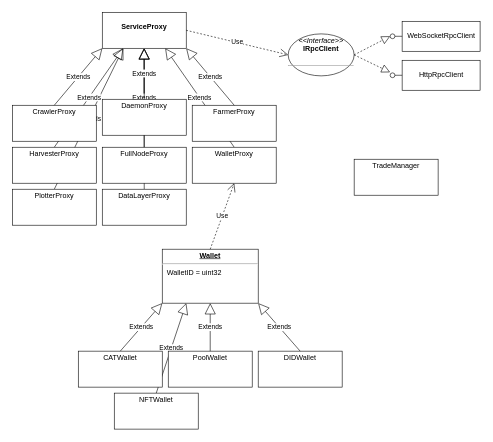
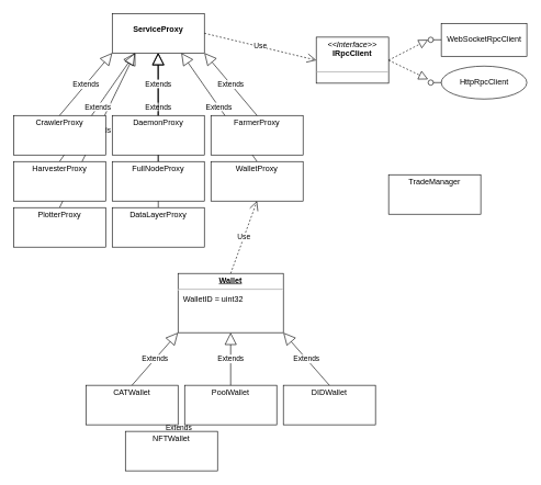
- <mxCell id="9" value="&lt;p style=&quot;margin: 0px ; margin-top: 4px ; text-align: center&quot;&gt;&lt;i&gt;&amp;lt;&amp;lt;Interface&amp;gt;&amp;gt;&lt;/i&gt;&lt;br&gt;&lt;b&gt;IRpcClient&lt;/b&gt;&lt;/p&gt;&lt;br&gt;&lt;hr size=&quot;1&quot;&gt;&lt;p style=&quot;margin: 0px ; margin-left: 4px&quot;&gt;&lt;br&gt;&lt;/p&gt;" style="ellipse;verticalAlign=top;align=left;overflow=fill;fontSize=12;fontFamily=Helvetica;html=1;" parent="1" vertex="1"><mxGeometry x="480" y="56" width="110" height="70" as="geometry" /></mxCell>
+ <mxCell id="9" value="&lt;p style=&quot;margin: 0px ; margin-top: 4px ; text-align: center&quot;&gt;&lt;i&gt;&amp;lt;&amp;lt;Interface&amp;gt;&amp;gt;&lt;/i&gt;&lt;br&gt;&lt;b&gt;IRpcClient&lt;/b&gt;&lt;/p&gt;&lt;br&gt;&lt;hr size=&quot;1&quot;&gt;&lt;p style=&quot;margin: 0px ; margin-left: 4px&quot;&gt;&lt;br&gt;&lt;/p&gt;" style="verticalAlign=top;align=left;overflow=fill;fontSize=12;fontFamily=Helvetica;html=1;" parent="1" vertex="1"><mxGeometry x="480" y="56" width="110" height="70" as="geometry" /></mxCell>
- <mxCell id="16" value="HttpRpcClient" style="html=1;rounded=0;" parent="1" vertex="1"><mxGeometry x="670" y="100" width="130" height="50" as="geometry" /></mxCell>
+ <mxCell id="16" value="HttpRpcClient" style="ellipse;html=1;" parent="1" vertex="1"><mxGeometry x="670" y="100" width="130" height="50" as="geometry" /></mxCell>
- <mxCell id="21" value="&lt;p style=&quot;margin: 0px ; margin-top: 4px ; text-align: center&quot;&gt;DaemonProxy&lt;/p&gt;" style="verticalAlign=top;align=left;overflow=fill;fontSize=12;fontFamily=Helvetica;html=1;" parent="1" vertex="1"><mxGeometry x="170" y="165" width="140" height="60" as="geometry" /></mxCell>
+ <mxCell id="21" value="&lt;p style=&quot;margin: 0px ; margin-top: 4px ; text-align: center&quot;&gt;DaemonProxy&lt;/p&gt;" style="verticalAlign=top;align=left;overflow=fill;fontSize=12;fontFamily=Helvetica;html=1;" parent="1" vertex="1"><mxGeometry x="170" y="175" width="140" height="60" as="geometry" /></mxCell>
- <mxCell id="3" value="Extends" style="endArrow=block;endSize=16;endFill=0;html=1;exitX=0.5;exitY=0;exitDx=0;exitDy=0;entryX=0.25;entryY=1;entryDx=0;entryDy=0;" parent="1" source="38" target="29" edge="1"><mxGeometry width="160" relative="1" as="geometry"><mxPoint x="210" y="585" as="sourcePoint" /><mxPoint x="350" y="505" as="targetPoint" /></mxGeometry></mxCell>
+ <mxCell id="3" value="Extends" style="endArrow=block;endSize=16;endFill=0;html=1;exitX=0.5;exitY=0;exitDx=0;exitDy=0;" parent="1" source="38" target="32" edge="1"><mxGeometry width="160" relative="1" as="geometry"><mxPoint x="210" y="585" as="sourcePoint" /><mxPoint x="350" y="505" as="targetPoint" /></mxGeometry></mxCell>
